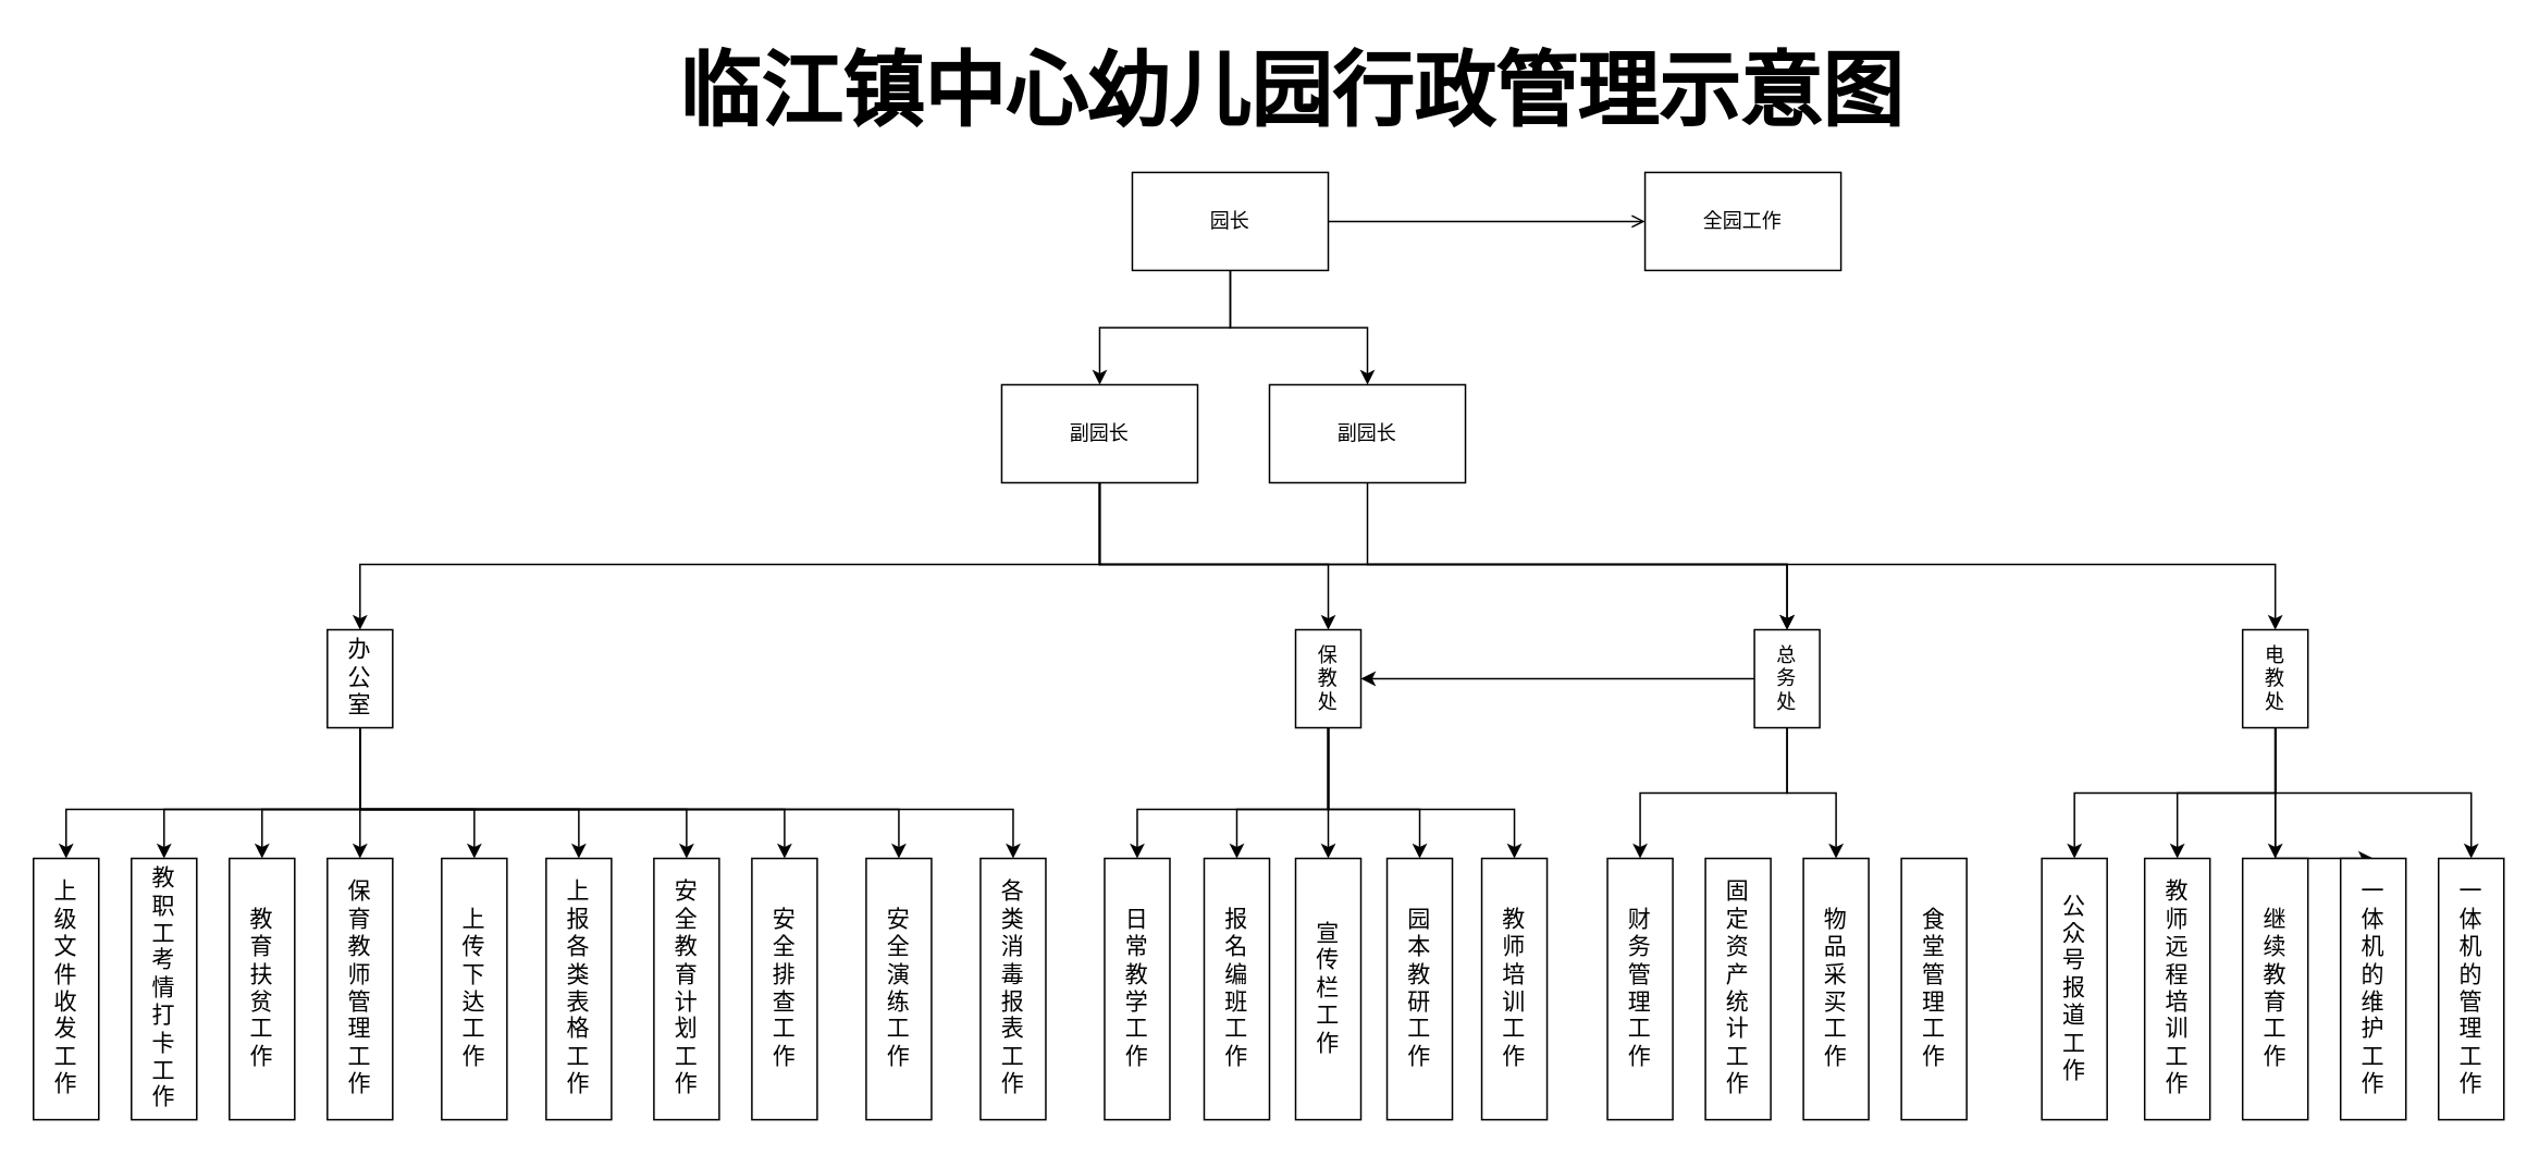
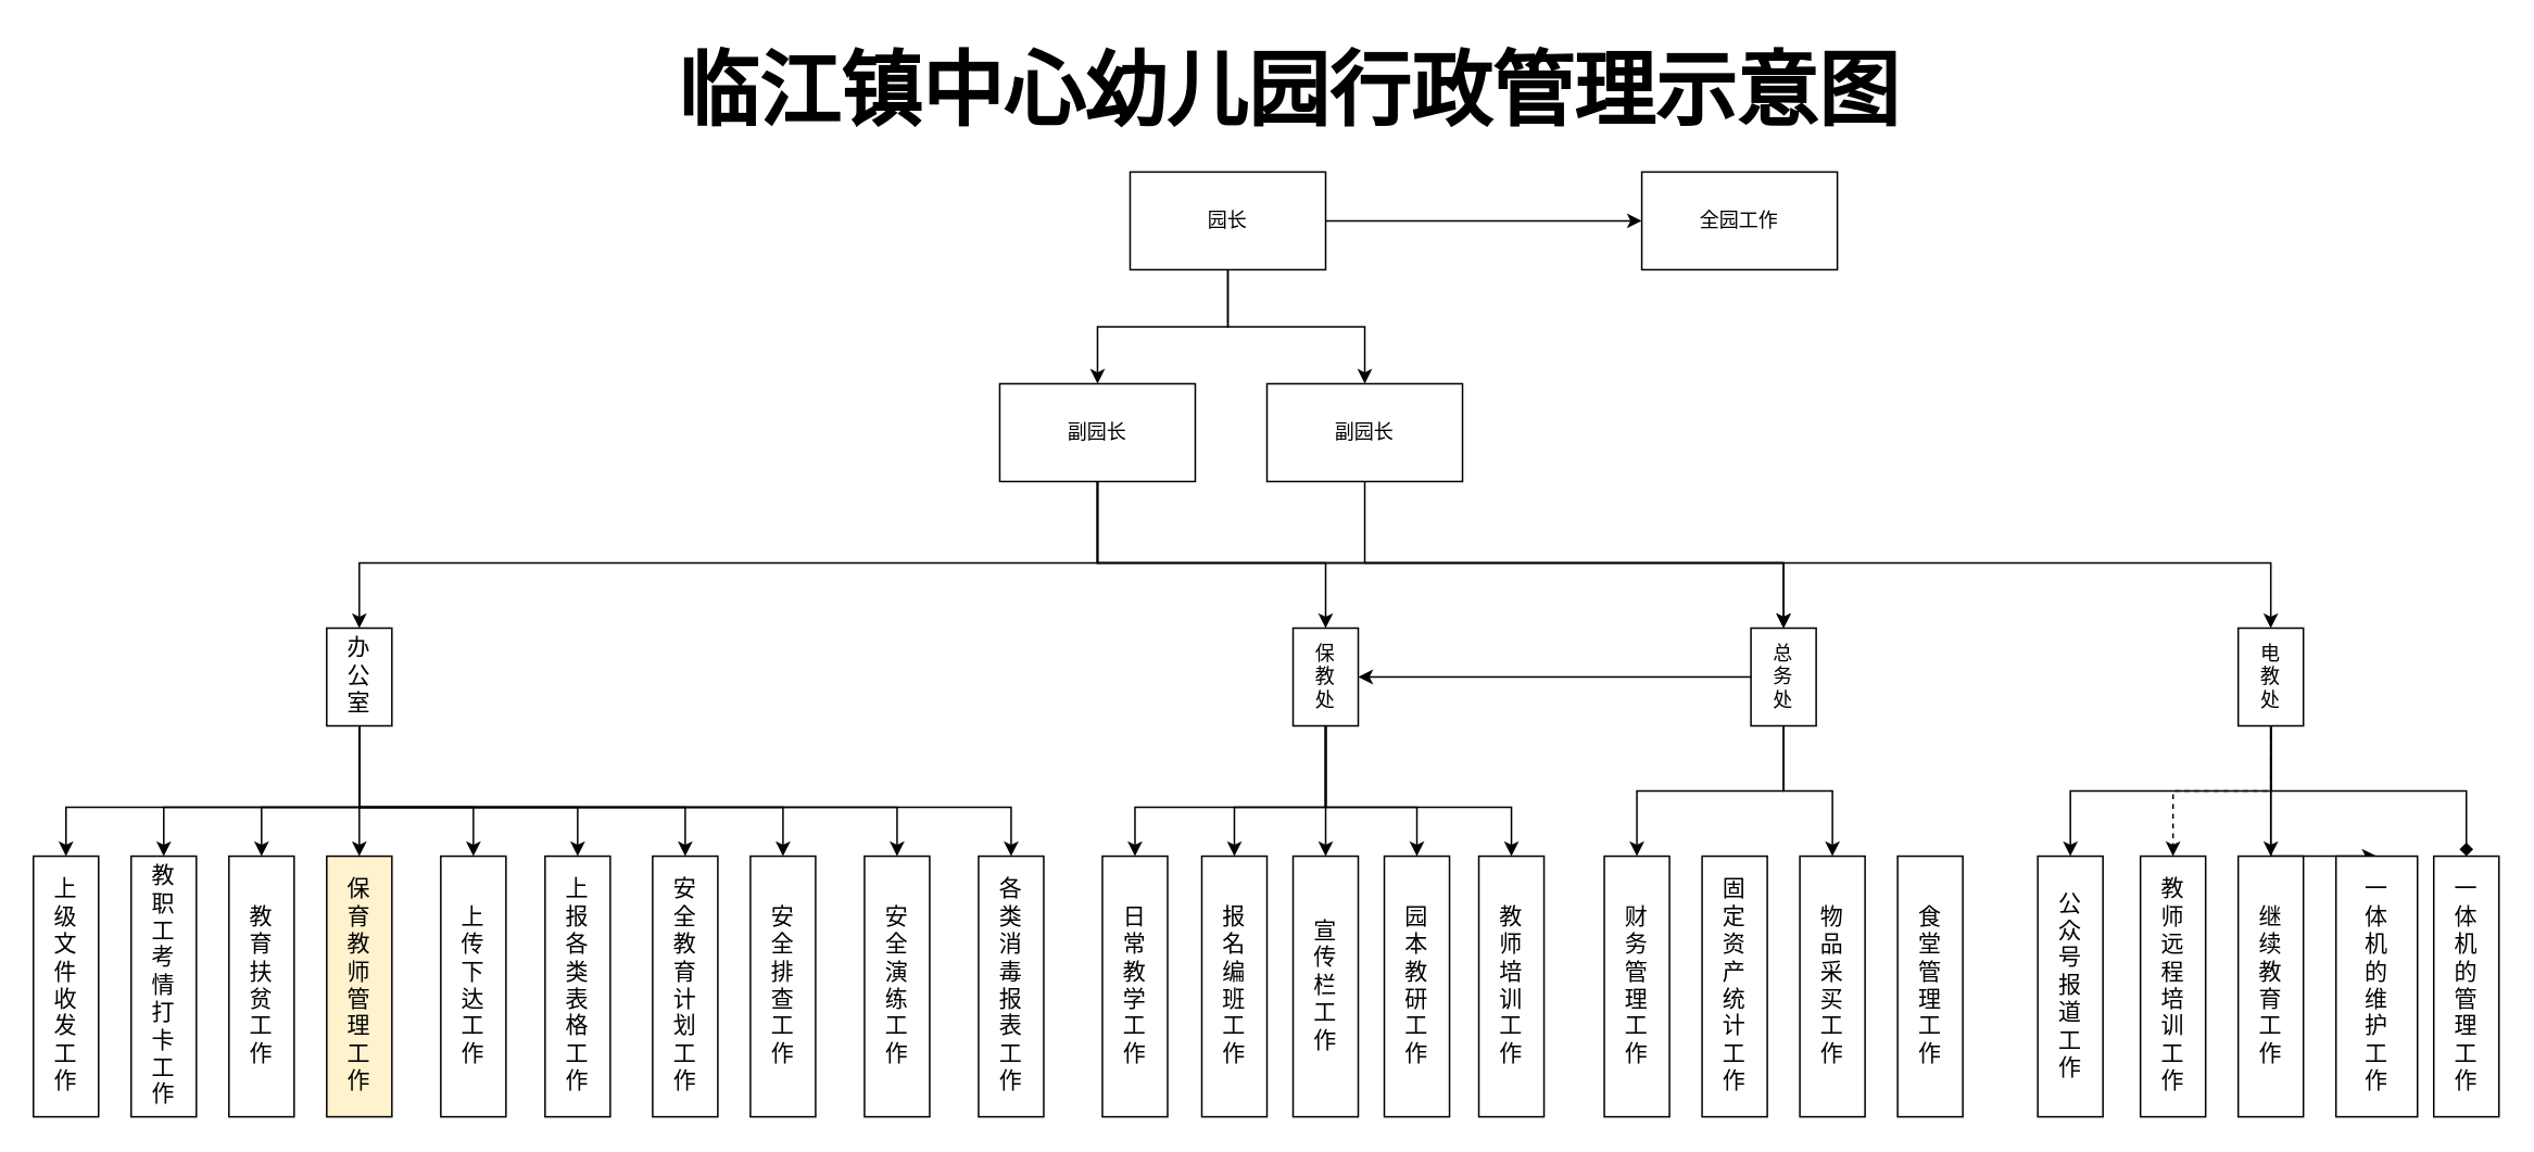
- <mxCell id="12" value="" style="edgeStyle=orthogonalEdgeStyle;rounded=0;orthogonalLoop=1;jettySize=auto;html=1;endArrow=open;" parent="1" source="15" target="16" edge="1"><mxGeometry relative="1" as="geometry" /></mxCell>
+ <mxCell id="12" value="" style="edgeStyle=orthogonalEdgeStyle;rounded=0;orthogonalLoop=1;jettySize=auto;html=1;" parent="1" source="15" target="16" edge="1"><mxGeometry relative="1" as="geometry" /></mxCell>
- <mxCell id="27" style="edgeStyle=orthogonalEdgeStyle;rounded=0;orthogonalLoop=1;jettySize=auto;html=1;entryX=0.5;entryY=0;entryDx=0;entryDy=0;fontFamily=Verdana;fontSize=14;" parent="1" source="32" target="52" edge="1"><mxGeometry relative="1" as="geometry"><Array as="points"><mxPoint x="1393" y="485" /><mxPoint x="1333" y="485" /></Array></mxGeometry></mxCell>
+ <mxCell id="27" style="edgeStyle=orthogonalEdgeStyle;rounded=0;orthogonalLoop=1;jettySize=auto;html=1;entryX=0.5;entryY=0;entryDx=0;entryDy=0;fontFamily=Verdana;fontSize=14;dashed=1;" parent="1" source="32" target="52" edge="1"><mxGeometry relative="1" as="geometry"><Array as="points"><mxPoint x="1393" y="485" /><mxPoint x="1333" y="485" /></Array></mxGeometry></mxCell>
- <mxCell id="30" style="edgeStyle=orthogonalEdgeStyle;rounded=0;orthogonalLoop=1;jettySize=auto;html=1;entryX=0.5;entryY=0;entryDx=0;entryDy=0;fontFamily=Verdana;fontSize=14;" parent="1" source="32" target="46" edge="1"><mxGeometry relative="1" as="geometry"><Array as="points"><mxPoint x="1393" y="485" /><mxPoint x="1513" y="485" /></Array></mxGeometry></mxCell>
+ <mxCell id="30" style="edgeStyle=orthogonalEdgeStyle;rounded=0;orthogonalLoop=1;jettySize=auto;html=1;entryX=0.5;entryY=0;entryDx=0;entryDy=0;fontFamily=Verdana;fontSize=14;endArrow=diamond;" parent="1" source="32" target="46" edge="1"><mxGeometry relative="1" as="geometry"><Array as="points"><mxPoint x="1393" y="485" /><mxPoint x="1513" y="485" /></Array></mxGeometry></mxCell>
- <mxCell id="36" value="保&lt;br&gt;育&lt;br&gt;教&lt;br&gt;师&lt;br&gt;管&lt;br&gt;理&lt;br&gt;工&lt;br&gt;作" style="rounded=0;whiteSpace=wrap;html=1;shadow=0;labelBackgroundColor=none;fontFamily=Verdana;fontSize=14;align=center;verticalAlign=middle;" parent="1" vertex="1"><mxGeometry x="200" y="525" width="40" height="160" as="geometry" /></mxCell>
+ <mxCell id="36" value="保&lt;br&gt;育&lt;br&gt;教&lt;br&gt;师&lt;br&gt;管&lt;br&gt;理&lt;br&gt;工&lt;br&gt;作" style="rounded=0;whiteSpace=wrap;html=1;shadow=0;labelBackgroundColor=none;fontFamily=Verdana;fontSize=14;align=center;verticalAlign=middle;fillColor=#fff2cc;" parent="1" vertex="1"><mxGeometry x="200" y="525" width="40" height="160" as="geometry" /></mxCell>
- <mxCell id="50" value="一&lt;br&gt;体&lt;br&gt;机&lt;br&gt;的&lt;br&gt;维&lt;br&gt;护&lt;br&gt;工&lt;br&gt;作" style="rounded=0;whiteSpace=wrap;html=1;shadow=0;labelBackgroundColor=none;fontFamily=Verdana;fontSize=14;align=center;verticalAlign=middle;" parent="1" vertex="1"><mxGeometry x="1433" y="525" width="40" height="160" as="geometry" /></mxCell>
+ <mxCell id="50" value="一&lt;br&gt;体&lt;br&gt;机&lt;br&gt;的&lt;br&gt;维&lt;br&gt;护&lt;br&gt;工&lt;br&gt;作" style="rounded=0;whiteSpace=wrap;html=1;shadow=0;labelBackgroundColor=none;fontFamily=Verdana;fontSize=14;align=center;verticalAlign=middle;" parent="1" vertex="1"><mxGeometry x="1433" y="525" width="50" height="160" as="geometry" /></mxCell>
